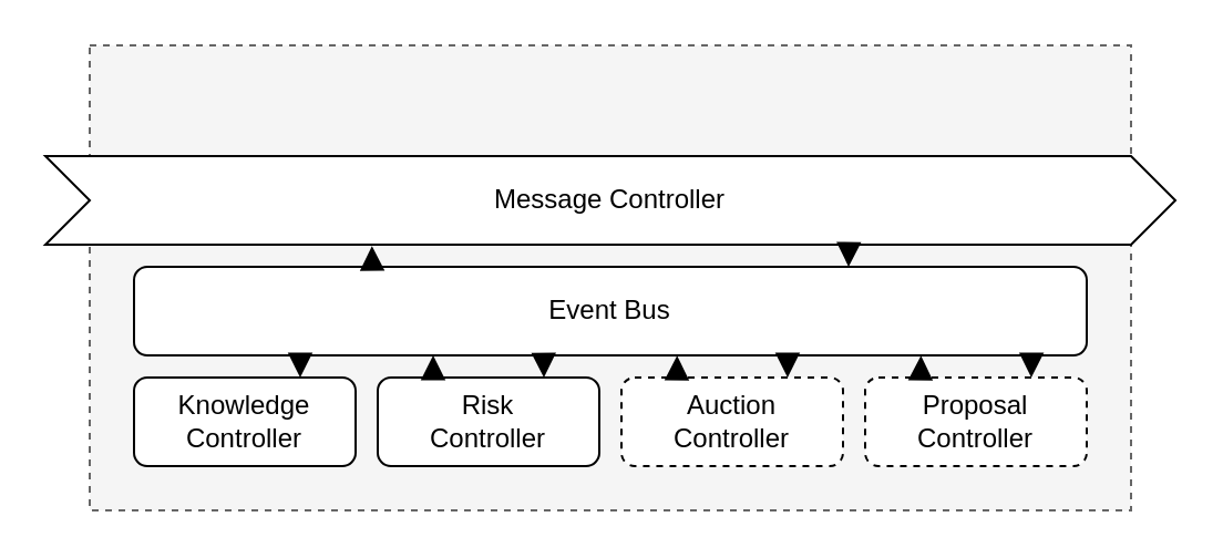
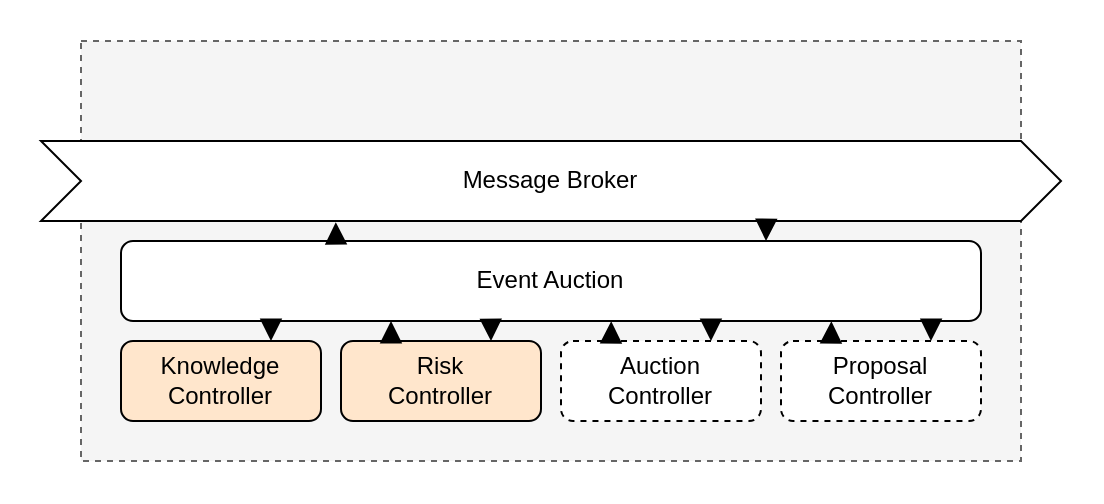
- <mxCell id="8" value="Message Controller" style="shape=step;perimeter=stepPerimeter;whiteSpace=wrap;html=1;fixedSize=1;" vertex="1" parent="1"><mxGeometry x="20" y="70" width="510" height="40" as="geometry" /></mxCell>
+ <mxCell id="8" value="Message Broker" style="shape=step;perimeter=stepPerimeter;whiteSpace=wrap;html=1;fixedSize=1;" vertex="1" parent="1"><mxGeometry x="20" y="70" width="510" height="40" as="geometry" /></mxCell>
- <mxCell id="3" value="Event Bus" style="rounded=1;whiteSpace=wrap;html=1;" vertex="1" parent="1"><mxGeometry x="60" y="120" width="430" height="40" as="geometry" /></mxCell>
+ <mxCell id="3" value="Event Auction" style="rounded=1;whiteSpace=wrap;html=1;" vertex="1" parent="1"><mxGeometry x="60" y="120" width="430" height="40" as="geometry" /></mxCell>
- <mxCell id="4" value="Knowledge&lt;br&gt;Controller" style="rounded=1;whiteSpace=wrap;html=1;" vertex="1" parent="1"><mxGeometry x="60" y="170" width="100" height="40" as="geometry" /></mxCell>
+ <mxCell id="4" value="Knowledge&lt;br&gt;Controller" style="rounded=1;whiteSpace=wrap;html=1;fillColor=#ffe6cc;" vertex="1" parent="1"><mxGeometry x="60" y="170" width="100" height="40" as="geometry" /></mxCell>
- <mxCell id="5" value="Risk&lt;br&gt;Controller" style="rounded=1;whiteSpace=wrap;html=1;" vertex="1" parent="1"><mxGeometry x="170" y="170" width="100" height="40" as="geometry" /></mxCell>
+ <mxCell id="5" value="Risk&lt;br&gt;Controller" style="rounded=1;whiteSpace=wrap;html=1;fillColor=#ffe6cc;" vertex="1" parent="1"><mxGeometry x="170" y="170" width="100" height="40" as="geometry" /></mxCell>
